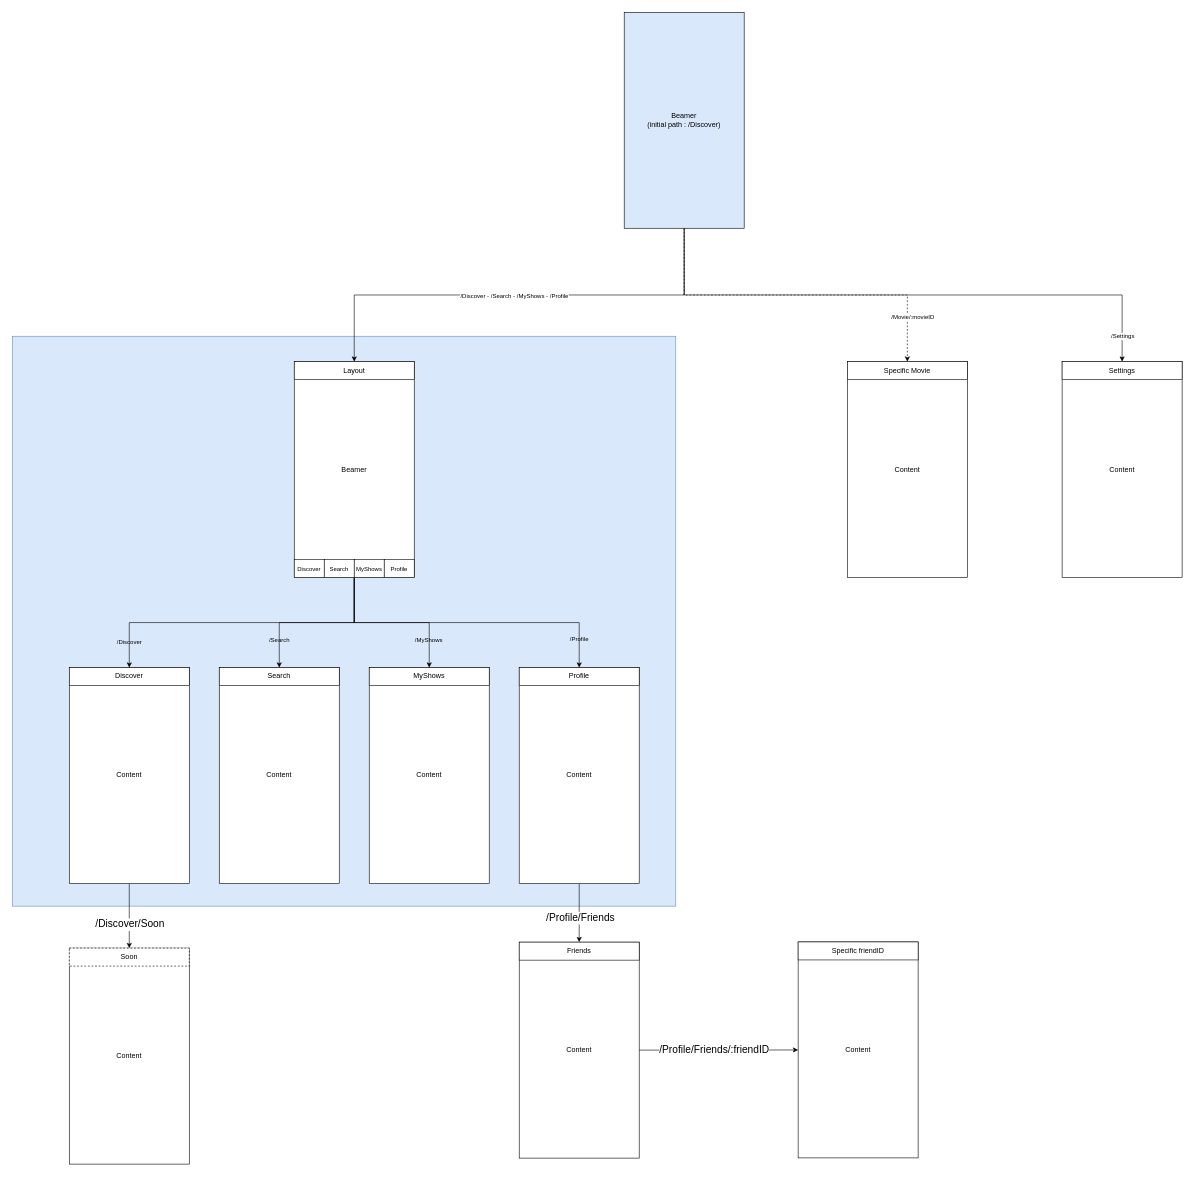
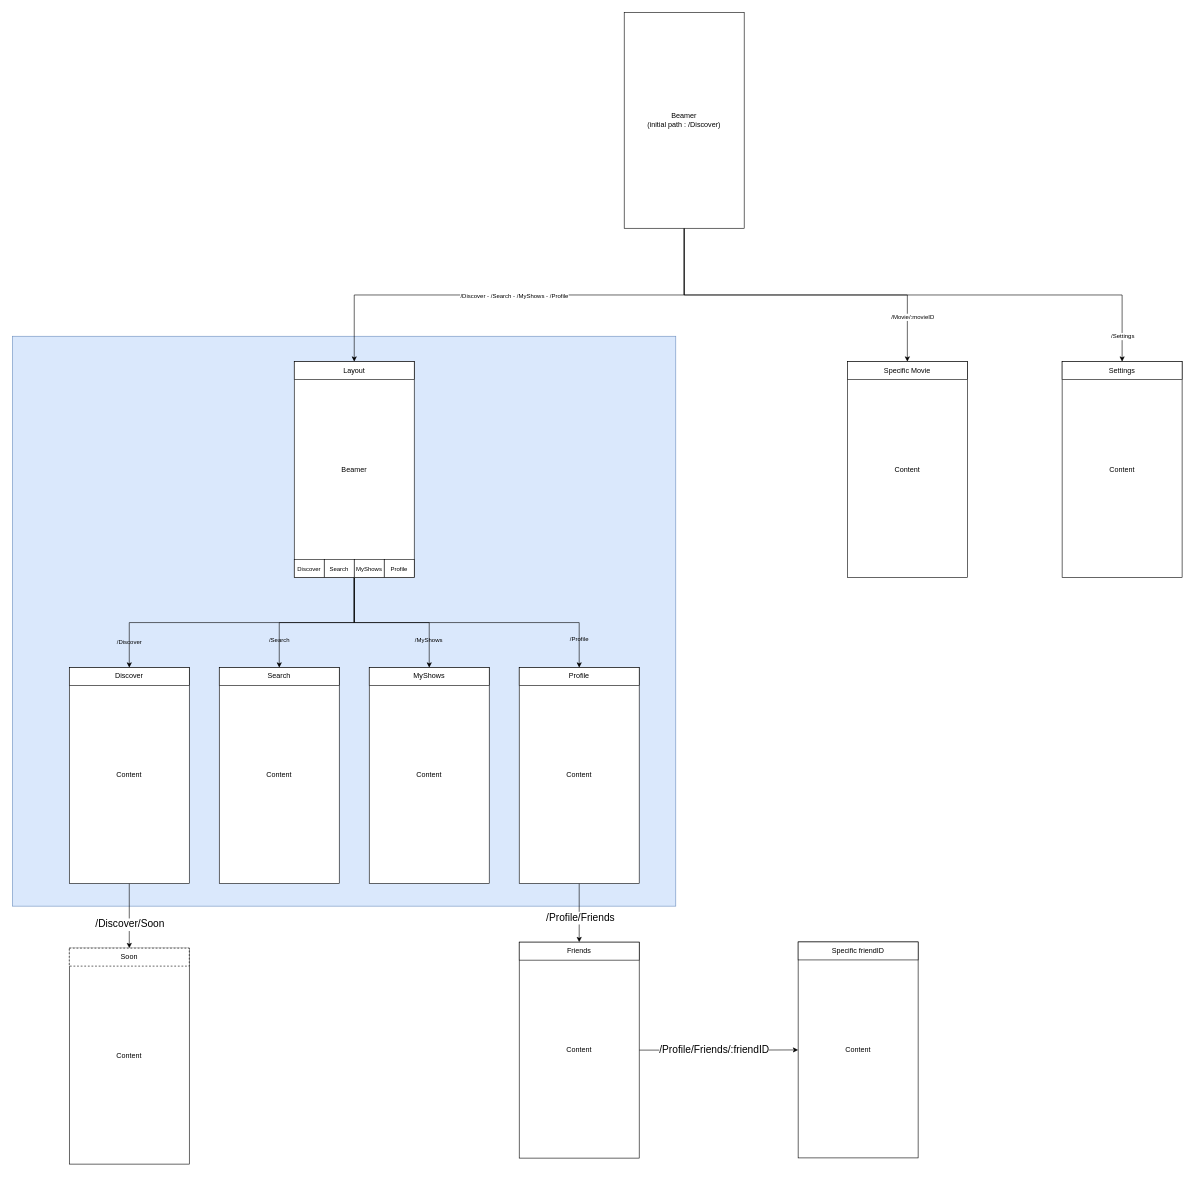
- <mxCell id="34" value="Beamer&lt;br&gt;(initial path : /Discover)" style="rounded=0;whiteSpace=wrap;html=1;fillColor=#dae8fc;" vertex="1" parent="1"><mxGeometry x="1040" y="20" width="200" height="360" as="geometry" /></mxCell>
+ <mxCell id="34" value="Beamer&lt;br&gt;(initial path : /Discover)" style="rounded=0;whiteSpace=wrap;html=1;" vertex="1" parent="1"><mxGeometry x="1040" y="20" width="200" height="360" as="geometry" /></mxCell>
- <mxCell id="30" style="edgeStyle=orthogonalEdgeStyle;rounded=0;orthogonalLoop=1;jettySize=auto;html=1;exitX=0.5;exitY=1;exitDx=0;exitDy=0;entryX=0.5;entryY=0;entryDx=0;entryDy=0;fontSize=10;dashed=1;" edge="1" parent="1" source="34" target="36"><mxGeometry relative="1" as="geometry" /></mxCell>
+ <mxCell id="30" style="edgeStyle=orthogonalEdgeStyle;rounded=0;orthogonalLoop=1;jettySize=auto;html=1;exitX=0.5;exitY=1;exitDx=0;exitDy=0;entryX=0.5;entryY=0;entryDx=0;entryDy=0;fontSize=10;" edge="1" parent="1" source="34" target="36"><mxGeometry relative="1" as="geometry" /></mxCell>
